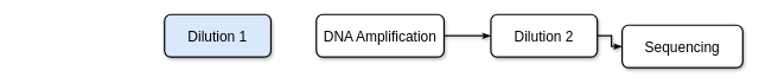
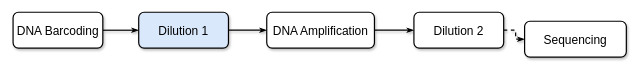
+ <mxCell id="3" value="DNA Barcoding" style="rounded=1;whiteSpace=wrap;html=1;fontSize=20;strokeWidth=2;shadow=1;" vertex="1" parent="1"><mxGeometry x="20" y="20" width="150" height="60" as="geometry" /></mxCell>
+ <mxCell id="2" style="edgeStyle=orthogonalEdgeStyle;rounded=0;jumpSize=10;orthogonalLoop=1;jettySize=auto;html=1;exitX=1;exitY=0.5;exitDx=0;exitDy=0;entryX=0;entryY=0.5;entryDx=0;entryDy=0;shadow=1;fontSize=20;endArrow=classicThin;endFill=1;strokeWidth=2;" edge="1" parent="1" source="3" target="5"><mxGeometry relative="1" as="geometry" /></mxCell>
+ <mxCell id="4" style="edgeStyle=orthogonalEdgeStyle;rounded=0;jumpSize=10;orthogonalLoop=1;jettySize=auto;html=1;exitX=1;exitY=0.5;exitDx=0;exitDy=0;entryX=0;entryY=0.5;entryDx=0;entryDy=0;shadow=1;fontSize=20;endArrow=classicThin;endFill=1;strokeWidth=2;" edge="1" parent="1" source="5" target="7"><mxGeometry relative="1" as="geometry" /></mxCell>
- <mxCell id="8" style="edgeStyle=orthogonalEdgeStyle;rounded=0;jumpSize=10;orthogonalLoop=1;jettySize=auto;html=1;entryX=0;entryY=0.5;entryDx=0;entryDy=0;shadow=1;fontSize=20;endArrow=classicThin;endFill=1;strokeWidth=2;" edge="1" parent="1" source="9" target="10"><mxGeometry relative="1" as="geometry" /></mxCell>
+ <mxCell id="8" style="edgeStyle=orthogonalEdgeStyle;rounded=0;jumpSize=10;orthogonalLoop=1;jettySize=auto;html=1;entryX=0;entryY=0.5;entryDx=0;entryDy=0;shadow=1;fontSize=20;endArrow=classicThin;endFill=1;strokeWidth=2;dashed=1;" edge="1" parent="1" source="9" target="10"><mxGeometry relative="1" as="geometry" /></mxCell>
